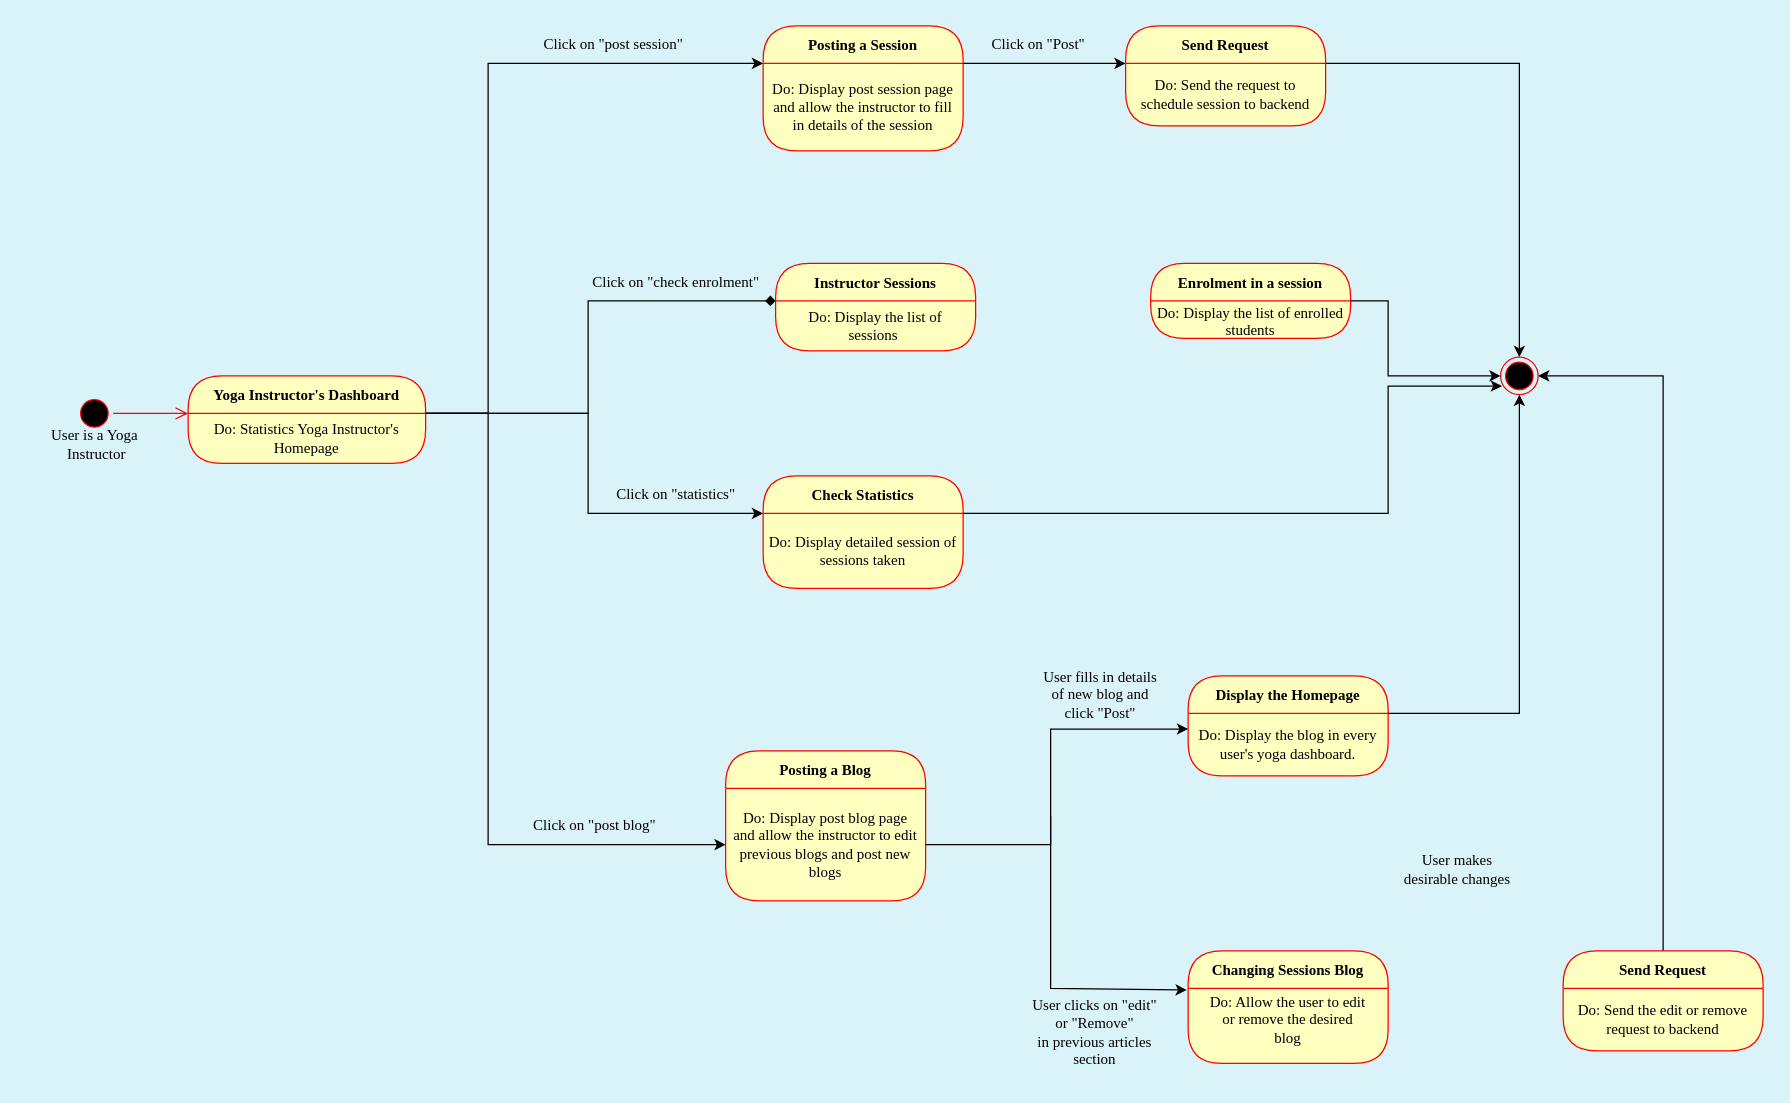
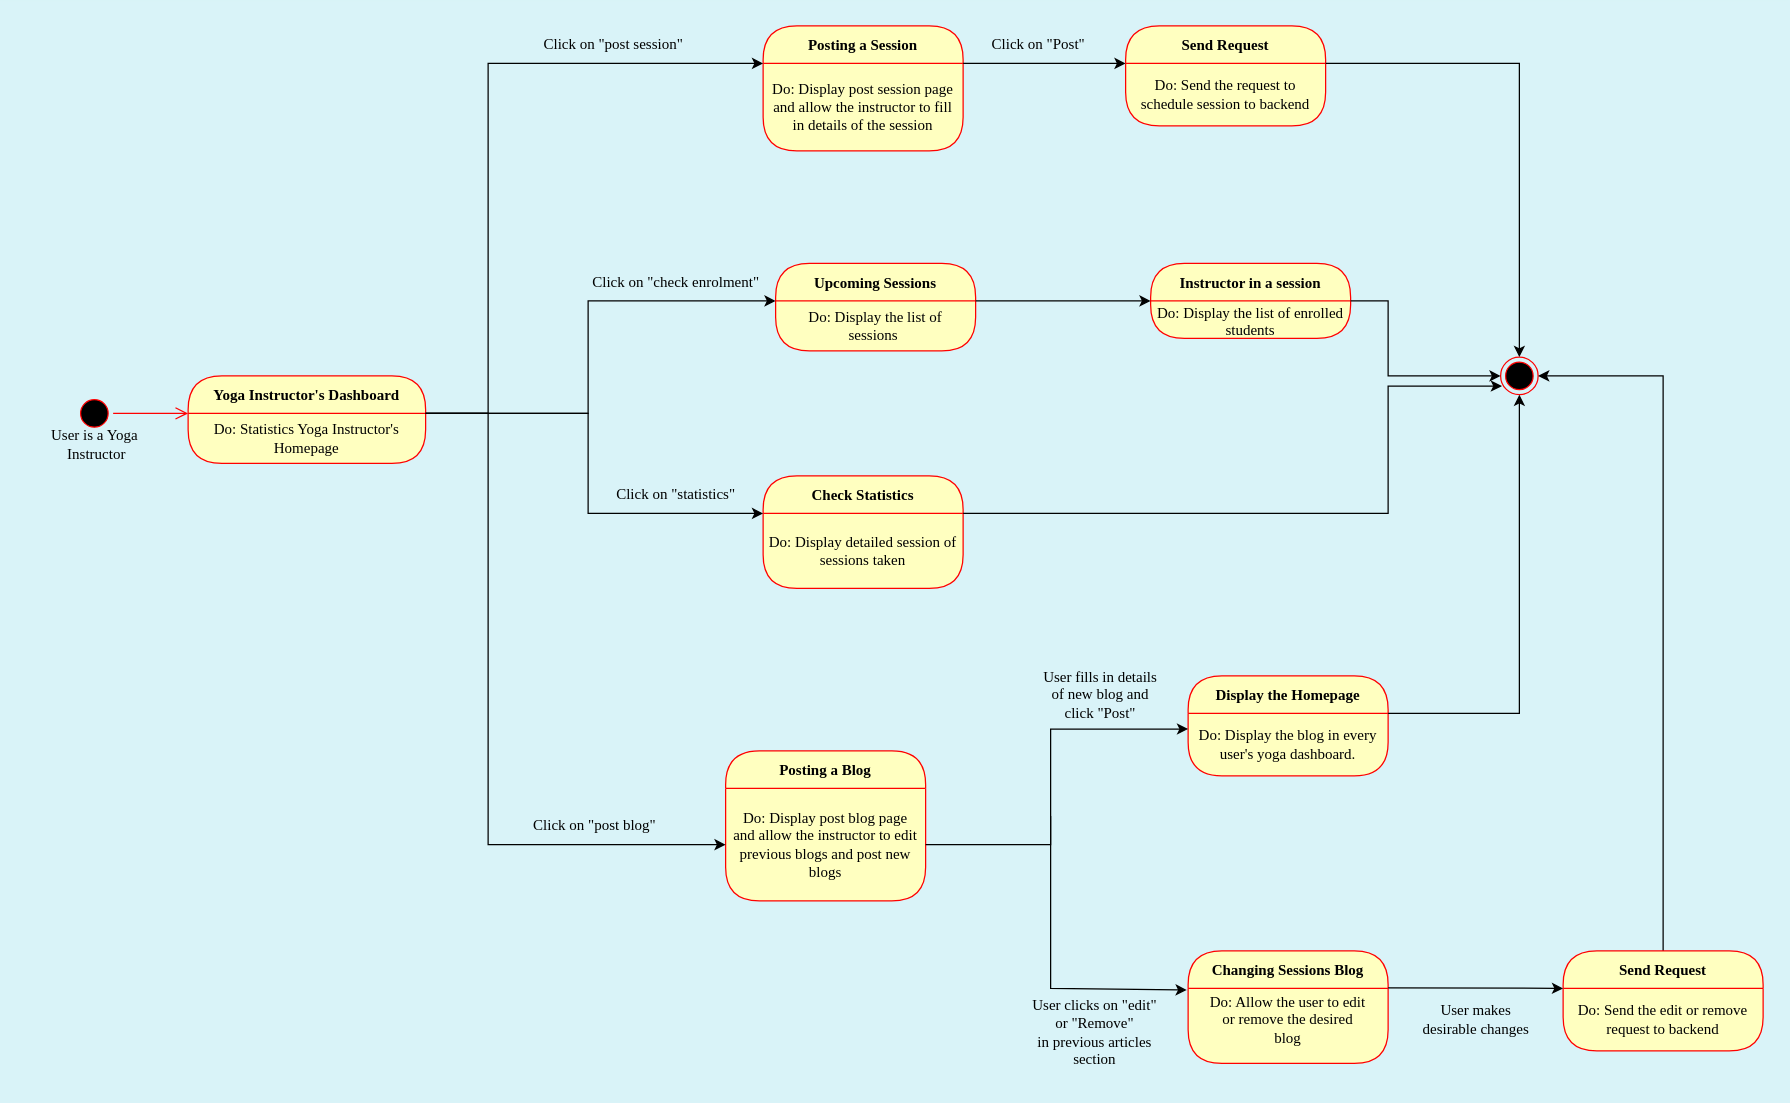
- <mxCell id="8" value="Instructor Sessions" style="swimlane;fontStyle=1;align=center;verticalAlign=middle;childLayout=stackLayout;horizontal=1;startSize=30;horizontalStack=0;resizeParent=0;resizeLast=1;container=0;fontColor=#000000;collapsible=0;rounded=1;arcSize=30;strokeColor=#ff0000;fillColor=#ffffc0;swimlaneFillColor=#ffffc0;dropTarget=0;fontFamily=Poppins;fontSource=https%3A%2F%2Ffonts.googleapis.com%2Fcss%3Ffamily%3DPoppins;" vertex="1" parent="1"><mxGeometry x="620" y="210" width="160" height="70" as="geometry" /></mxCell>
+ <mxCell id="8" value="Upcoming Sessions" style="swimlane;fontStyle=1;align=center;verticalAlign=middle;childLayout=stackLayout;horizontal=1;startSize=30;horizontalStack=0;resizeParent=0;resizeLast=1;container=0;fontColor=#000000;collapsible=0;rounded=1;arcSize=30;strokeColor=#ff0000;fillColor=#ffffc0;swimlaneFillColor=#ffffc0;dropTarget=0;fontFamily=Poppins;fontSource=https%3A%2F%2Ffonts.googleapis.com%2Fcss%3Ffamily%3DPoppins;" vertex="1" parent="1"><mxGeometry x="620" y="210" width="160" height="70" as="geometry" /></mxCell>
- <mxCell id="18" value="Enrolment in a session" style="swimlane;fontStyle=1;align=center;verticalAlign=middle;childLayout=stackLayout;horizontal=1;startSize=30;horizontalStack=0;resizeParent=0;resizeLast=1;container=0;fontColor=#000000;collapsible=0;rounded=1;arcSize=30;strokeColor=#ff0000;fillColor=#ffffc0;swimlaneFillColor=#ffffc0;dropTarget=0;fontFamily=Poppins;fontSource=https%3A%2F%2Ffonts.googleapis.com%2Fcss%3Ffamily%3DPoppins;" vertex="1" parent="1"><mxGeometry x="920" y="210" width="160" height="60" as="geometry" /></mxCell>
+ <mxCell id="18" value="Instructor in a session" style="swimlane;fontStyle=1;align=center;verticalAlign=middle;childLayout=stackLayout;horizontal=1;startSize=30;horizontalStack=0;resizeParent=0;resizeLast=1;container=0;fontColor=#000000;collapsible=0;rounded=1;arcSize=30;strokeColor=#ff0000;fillColor=#ffffc0;swimlaneFillColor=#ffffc0;dropTarget=0;fontFamily=Poppins;fontSource=https%3A%2F%2Ffonts.googleapis.com%2Fcss%3Ffamily%3DPoppins;" vertex="1" parent="1"><mxGeometry x="920" y="210" width="160" height="60" as="geometry" /></mxCell>
- <mxCell id="14" style="edgeStyle=orthogonalEdgeStyle;rounded=0;orthogonalLoop=1;jettySize=auto;html=1;exitX=1;exitY=0;exitDx=0;exitDy=0;entryX=0;entryY=0;entryDx=0;entryDy=0;fontFamily=Poppins;fontSource=https%3A%2F%2Ffonts.googleapis.com%2Fcss%3Ffamily%3DPoppins;endArrow=diamond;" edge="1" parent="1" source="5" target="9"><mxGeometry relative="1" as="geometry"><Array as="points"><mxPoint x="470" y="330" /><mxPoint x="470" y="240" /></Array></mxGeometry></mxCell>
+ <mxCell id="14" style="edgeStyle=orthogonalEdgeStyle;rounded=0;orthogonalLoop=1;jettySize=auto;html=1;exitX=1;exitY=0;exitDx=0;exitDy=0;entryX=0;entryY=0;entryDx=0;entryDy=0;fontFamily=Poppins;fontSource=https%3A%2F%2Ffonts.googleapis.com%2Fcss%3Ffamily%3DPoppins;" edge="1" parent="1" source="5" target="9"><mxGeometry relative="1" as="geometry"><Array as="points"><mxPoint x="470" y="330" /><mxPoint x="470" y="240" /></Array></mxGeometry></mxCell>
+ <mxCell id="20" style="edgeStyle=orthogonalEdgeStyle;rounded=0;orthogonalLoop=1;jettySize=auto;html=1;exitX=1;exitY=0;exitDx=0;exitDy=0;entryX=0;entryY=0;entryDx=0;entryDy=0;fontFamily=Poppins;fontSource=https%3A%2F%2Ffonts.googleapis.com%2Fcss%3Ffamily%3DPoppins;" edge="1" parent="1" source="9" target="19"><mxGeometry relative="1" as="geometry"><Array as="points"><mxPoint x="850" y="240" /><mxPoint x="850" y="240" /></Array></mxGeometry></mxCell>
- <mxCell id="47" value="User makes &lt;br&gt;desirable changes" style="text;html=1;align=center;verticalAlign=middle;resizable=0;points=[];autosize=1;strokeColor=none;fillColor=none;fontFamily=Poppins;fontSource=https%3A%2F%2Ffonts.googleapis.com%2Fcss%3Ffamily%3DPoppins;" vertex="1" parent="1"><mxGeometry x="1095" y="675" width="140" height="40" as="geometry" /></mxCell>
+ <mxCell id="47" value="User makes &lt;br&gt;desirable changes" style="text;html=1;align=center;verticalAlign=middle;resizable=0;points=[];autosize=1;strokeColor=none;fillColor=none;fontFamily=Poppins;fontSource=https%3A%2F%2Ffonts.googleapis.com%2Fcss%3Ffamily%3DPoppins;" vertex="1" parent="1"><mxGeometry x="1110" y="795" width="140" height="40" as="geometry" /></mxCell>
+ <mxCell id="46" value="" style="endArrow=classic;html=1;rounded=0;exitX=1;exitY=0.328;exitDx=0;exitDy=0;exitPerimeter=0;entryX=0;entryY=0;entryDx=0;entryDy=0;fontFamily=Poppins;fontSource=https%3A%2F%2Ffonts.googleapis.com%2Fcss%3Ffamily%3DPoppins;" edge="1" parent="1" source="36" target="45"><mxGeometry width="50" height="50" relative="1" as="geometry"><mxPoint x="1150" y="790" as="sourcePoint" /><mxPoint x="1200" y="740" as="targetPoint" /></mxGeometry></mxCell>
